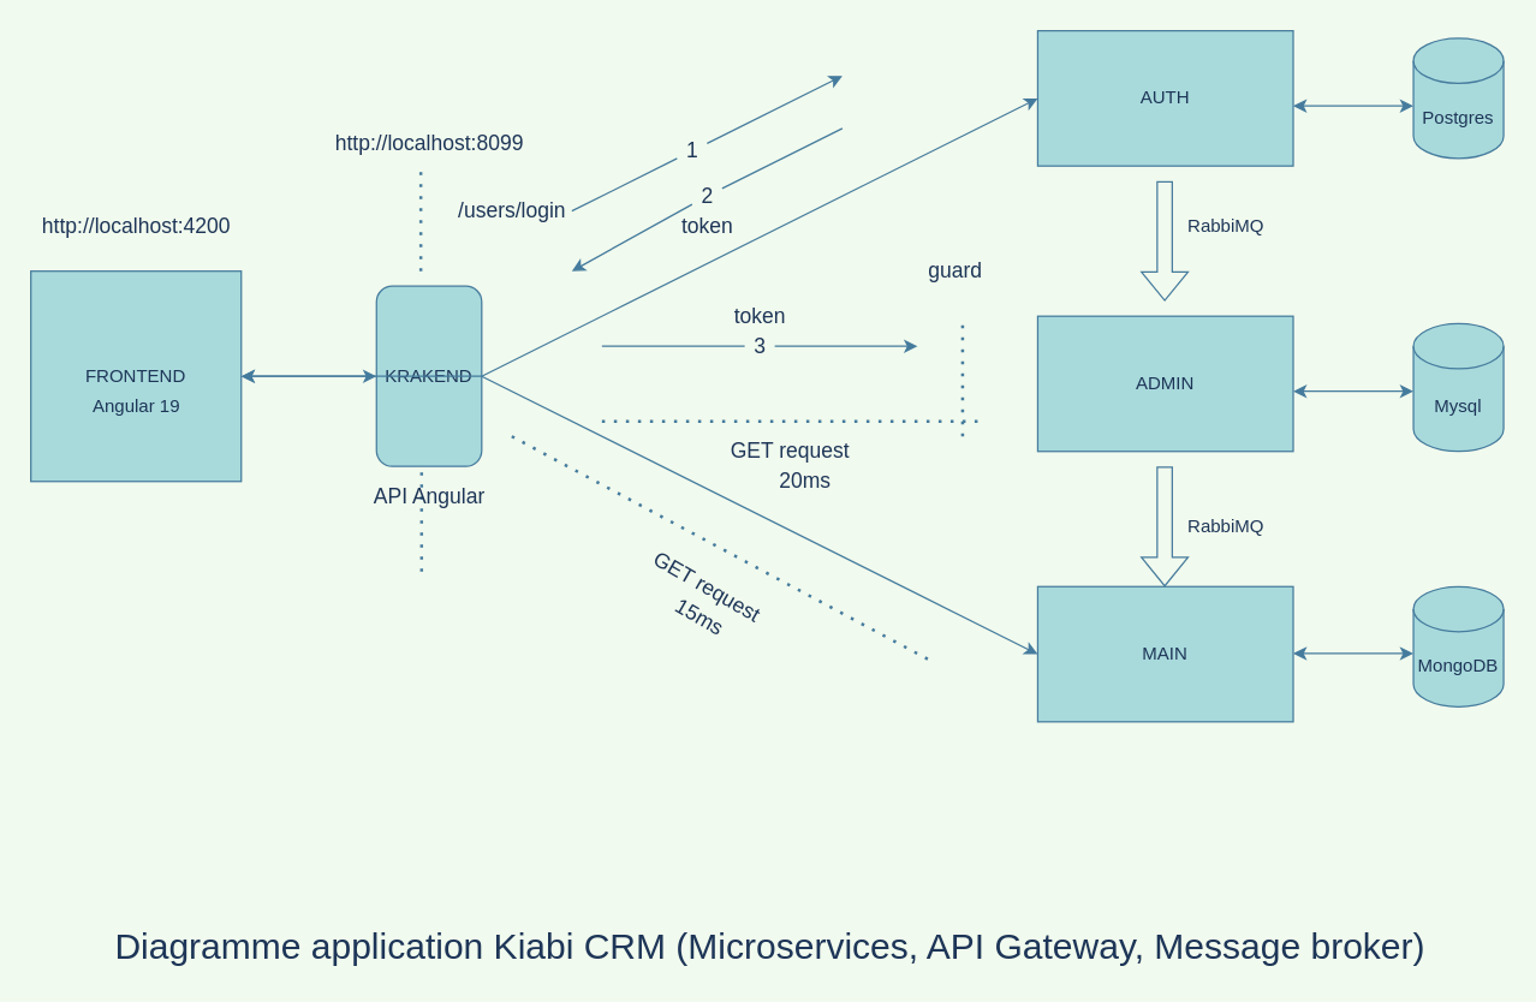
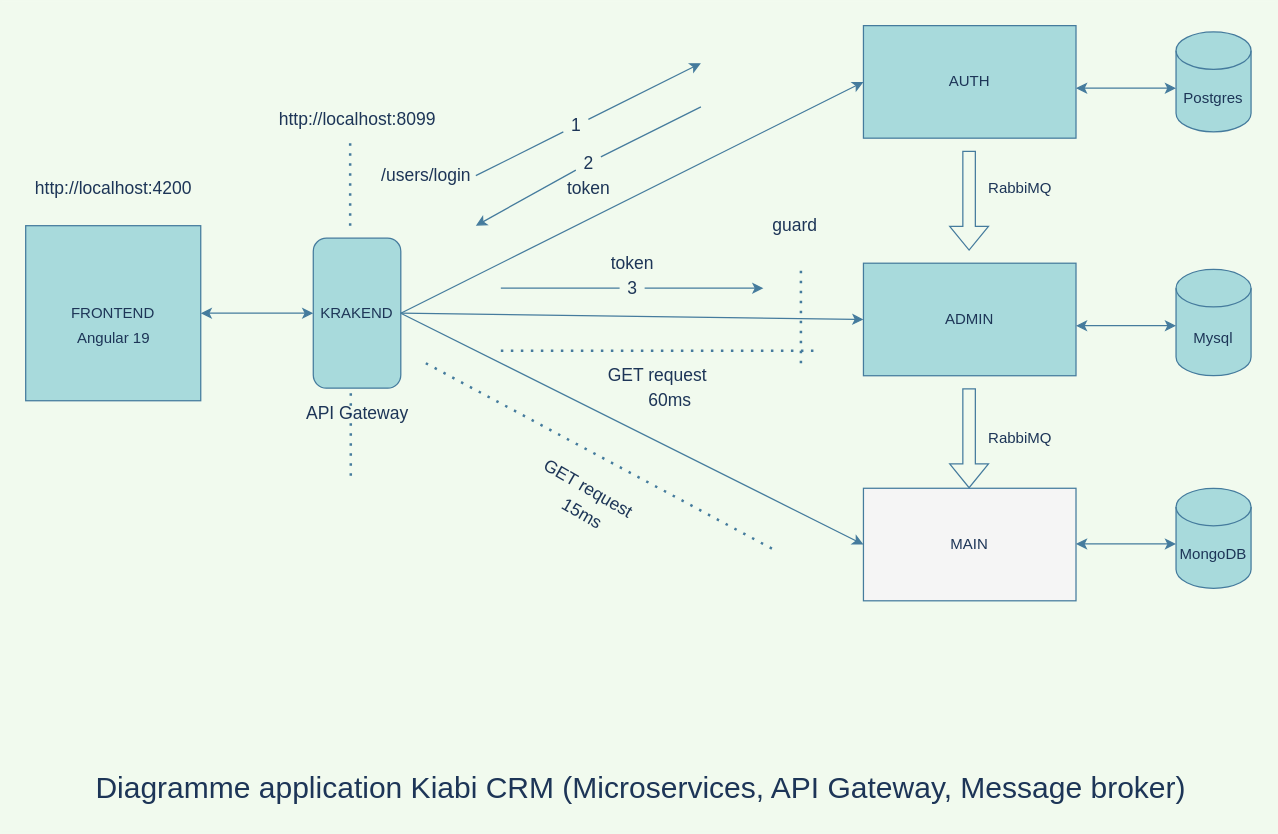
- <mxCell id="10" value="" style="endArrow=classic;html=1;rounded=0;exitX=0.5;exitY=0;exitDx=0;exitDy=0;labelBackgroundColor=#F1FAEE;strokeColor=#457B9D;fontColor=#1D3557;" edge="1" parent="1" source="3" target="2"><mxGeometry width="50" height="50" relative="1" as="geometry"><mxPoint x="410" y="370" as="sourcePoint" /><mxPoint x="460" y="320" as="targetPoint" /></mxGeometry></mxCell>
+ <mxCell id="10" value="" style="endArrow=classic;html=1;rounded=0;exitX=0.5;exitY=0;exitDx=0;exitDy=0;entryX=0;entryY=0.5;entryDx=0;entryDy=0;labelBackgroundColor=#F1FAEE;strokeColor=#457B9D;fontColor=#1D3557;" edge="1" parent="1" source="3" target="8"><mxGeometry width="50" height="50" relative="1" as="geometry"><mxPoint x="410" y="370" as="sourcePoint" /><mxPoint x="460" y="320" as="targetPoint" /></mxGeometry></mxCell>
- <mxCell id="44" value="20ms" style="text;html=1;align=center;verticalAlign=middle;resizable=0;points=[];autosize=1;strokeColor=none;fillColor=none;fontSize=14;fontColor=#1D3557;" vertex="1" parent="1"><mxGeometry x="510" y="310" width="50" height="20" as="geometry" /></mxCell>
+ <mxCell id="44" value="60ms" style="text;html=1;align=center;verticalAlign=middle;resizable=0;points=[];autosize=1;strokeColor=none;fillColor=none;fontSize=14;fontColor=#1D3557;" vertex="1" parent="1"><mxGeometry x="510" y="310" width="50" height="20" as="geometry" /></mxCell>
- <mxCell id="46" value="API Angular" style="text;html=1;align=center;verticalAlign=middle;resizable=0;points=[];autosize=1;strokeColor=none;fillColor=none;fontSize=14;fontColor=#1D3557;" vertex="1" parent="1"><mxGeometry x="235" y="320" width="100" height="20" as="geometry" /></mxCell>
+ <mxCell id="46" value="API Gateway" style="text;html=1;align=center;verticalAlign=middle;resizable=0;points=[];autosize=1;strokeColor=none;fillColor=none;fontSize=14;fontColor=#1D3557;" vertex="1" parent="1"><mxGeometry x="235" y="320" width="100" height="20" as="geometry" /></mxCell>
- <mxCell id="9" value="MAIN" style="rounded=0;whiteSpace=wrap;html=1;fillColor=#A8DADC;strokeColor=#457B9D;fontColor=#1D3557;" vertex="1" parent="1"><mxGeometry x="690" y="390" width="170" height="90" as="geometry" /></mxCell>
+ <mxCell id="9" value="MAIN" style="rounded=0;whiteSpace=wrap;html=1;fillColor=#f5f5f5;strokeColor=#457B9D;fontColor=#1D3557;" vertex="1" parent="1"><mxGeometry x="690" y="390" width="170" height="90" as="geometry" /></mxCell>
